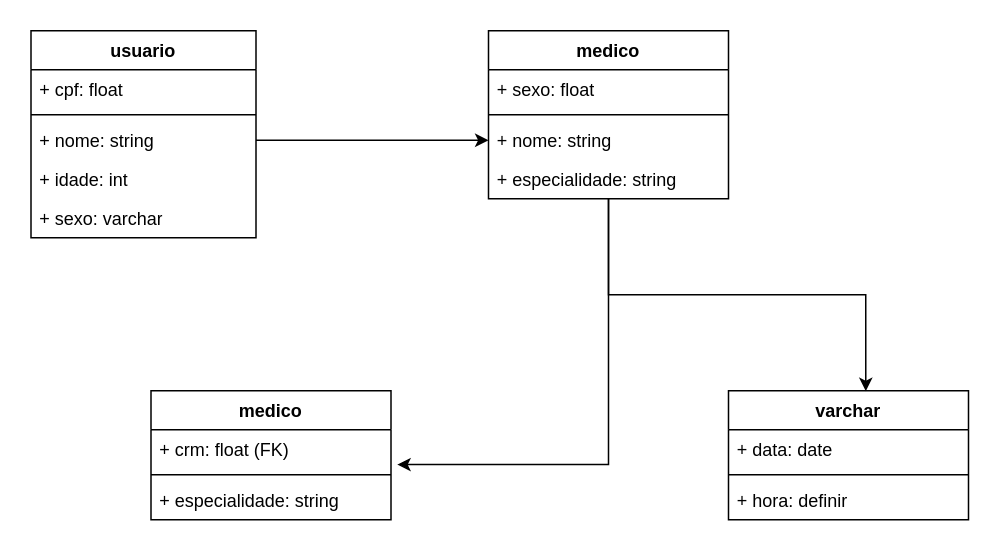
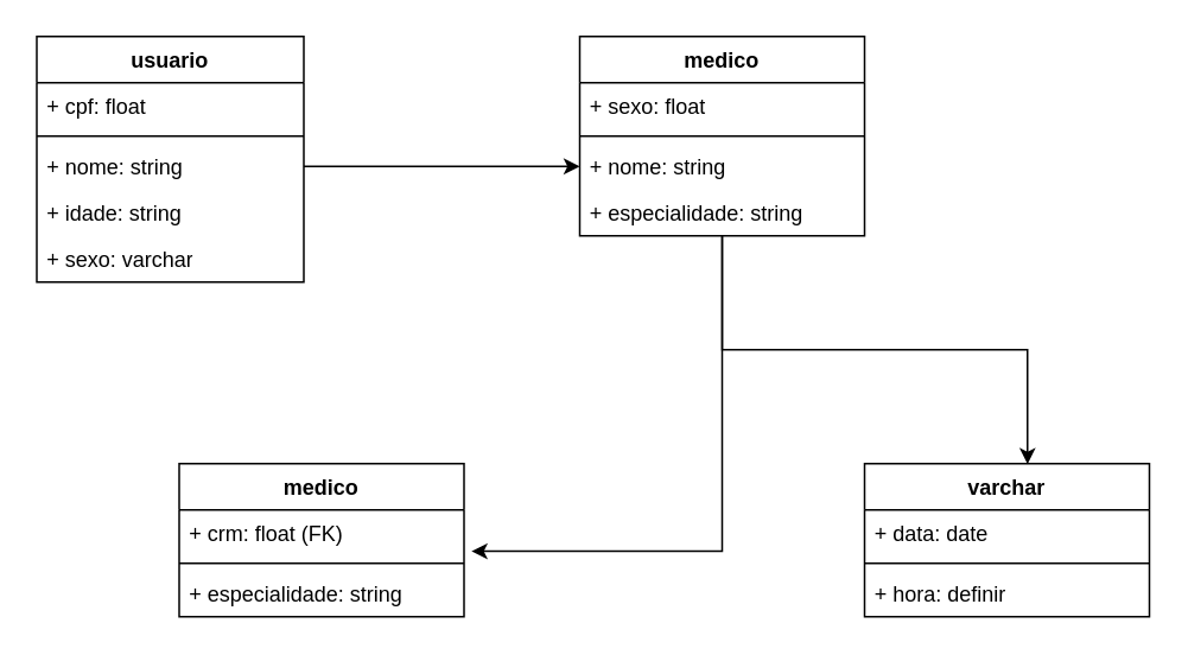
- <mxCell id="11" value="+ idade: int&lt;div&gt;&lt;br&gt;&lt;/div&gt;" style="text;strokeColor=none;fillColor=none;align=left;verticalAlign=top;spacingLeft=4;spacingRight=4;overflow=hidden;rotatable=0;points=[[0,0.5],[1,0.5]];portConstraint=eastwest;whiteSpace=wrap;html=1;" vertex="1" parent="7"><mxGeometry y="86" width="150" height="26" as="geometry" /></mxCell>
+ <mxCell id="11" value="+ idade: string&lt;div&gt;&lt;br&gt;&lt;/div&gt;" style="text;strokeColor=none;fillColor=none;align=left;verticalAlign=top;spacingLeft=4;spacingRight=4;overflow=hidden;rotatable=0;points=[[0,0.5],[1,0.5]];portConstraint=eastwest;whiteSpace=wrap;html=1;" vertex="1" parent="7"><mxGeometry y="86" width="150" height="26" as="geometry" /></mxCell>
